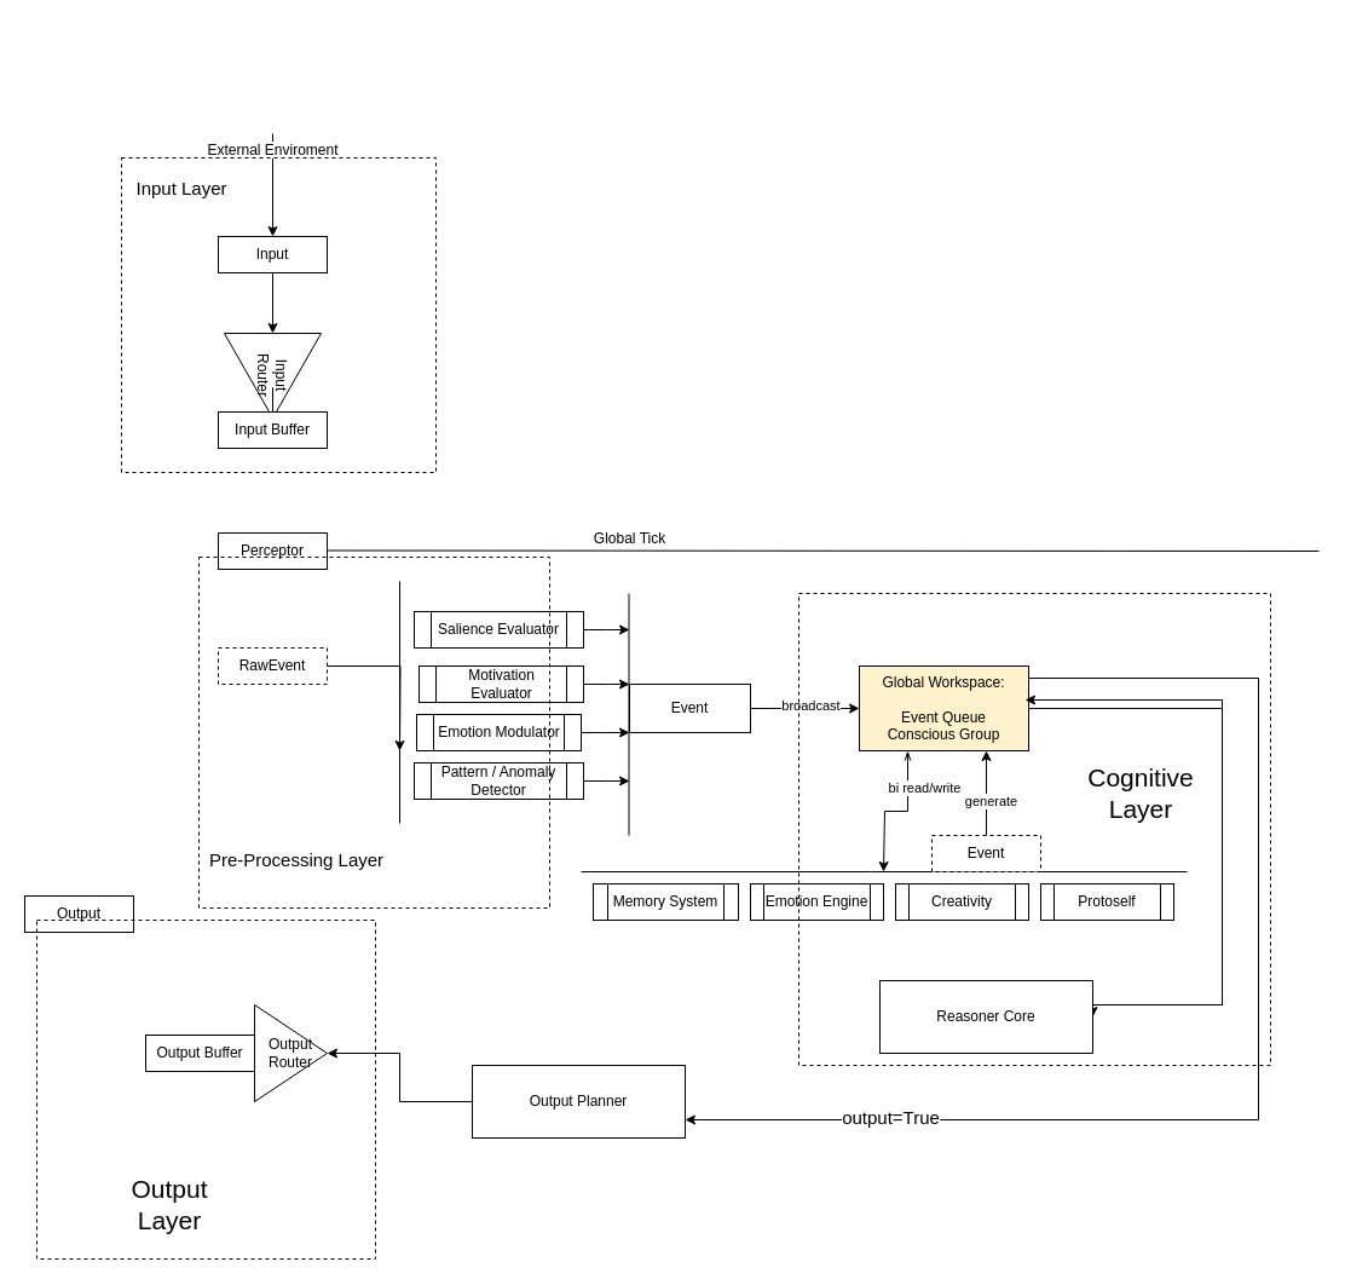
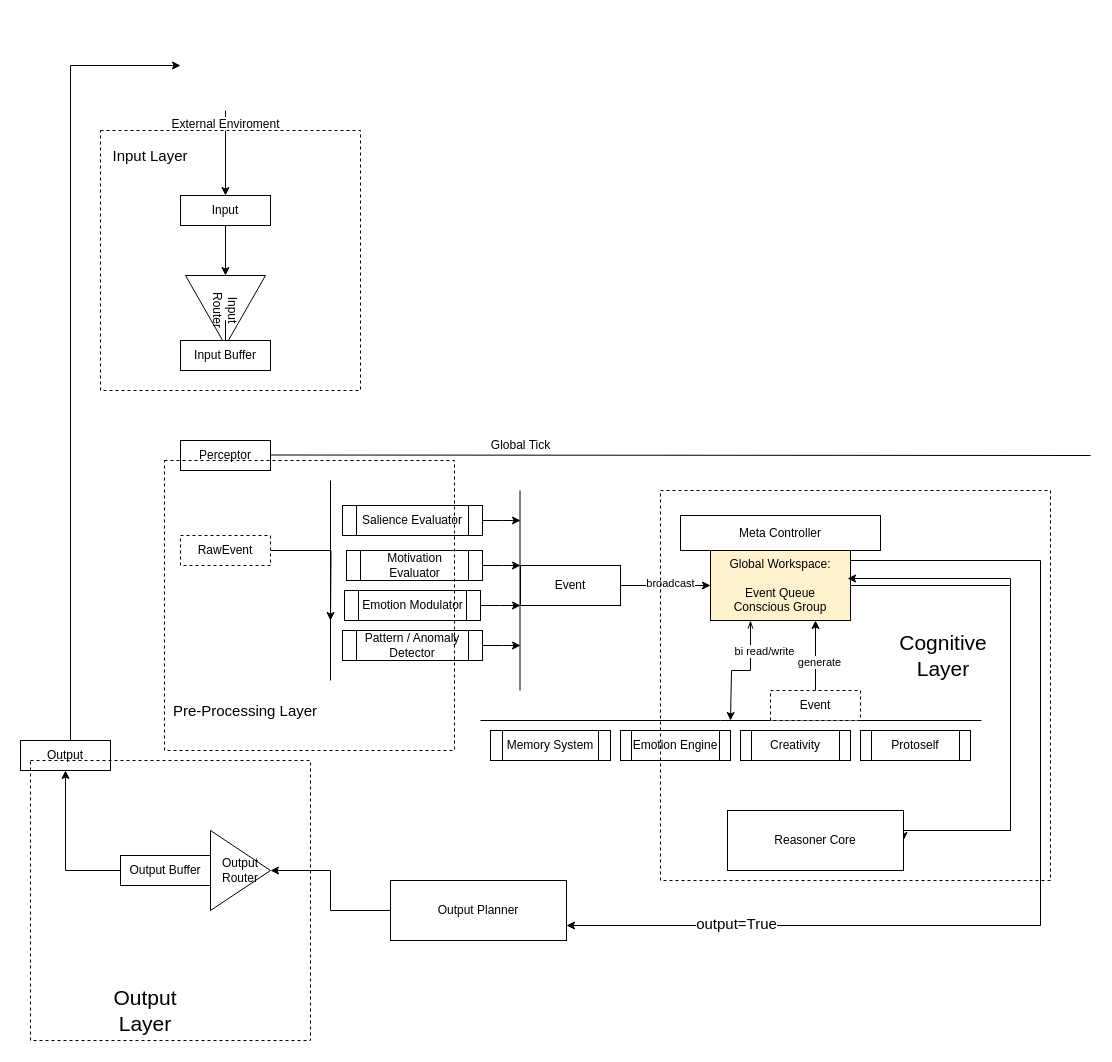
+ <mxCell id="50" style="edgeStyle=orthogonalEdgeStyle;rounded=0;orthogonalLoop=1;jettySize=auto;html=1;" edge="1" parent="1" source="51" target="5"><mxGeometry relative="1" as="geometry"><Array as="points"><mxPoint x="70" y="65" /></Array></mxGeometry></mxCell>
+ <mxCell id="42" value="Meta Controller" style="rounded=0;whiteSpace=wrap;html=1;" vertex="1" parent="1"><mxGeometry x="680" y="515" width="200" height="35" as="geometry" /></mxCell>
+ <mxCell id="47" style="edgeStyle=orthogonalEdgeStyle;rounded=0;orthogonalLoop=1;jettySize=auto;html=1;entryX=0.5;entryY=1;entryDx=0;entryDy=0;" edge="1" parent="1" source="48" target="51"><mxGeometry relative="1" as="geometry" /></mxCell>
- <mxCell id="59" value="Output Layer" style="text;html=1;align=center;verticalAlign=middle;whiteSpace=wrap;rounded=0;fontSize=21;" vertex="1" parent="1"><mxGeometry x="90" y="980" width="100" height="30" as="geometry" /></mxCell>
+ <mxCell id="59" value="Output Layer" style="text;html=1;align=center;verticalAlign=middle;whiteSpace=wrap;rounded=0;fontSize=21;" vertex="1" parent="1"><mxGeometry x="95" y="995" width="100" height="30" as="geometry" /></mxCell>
